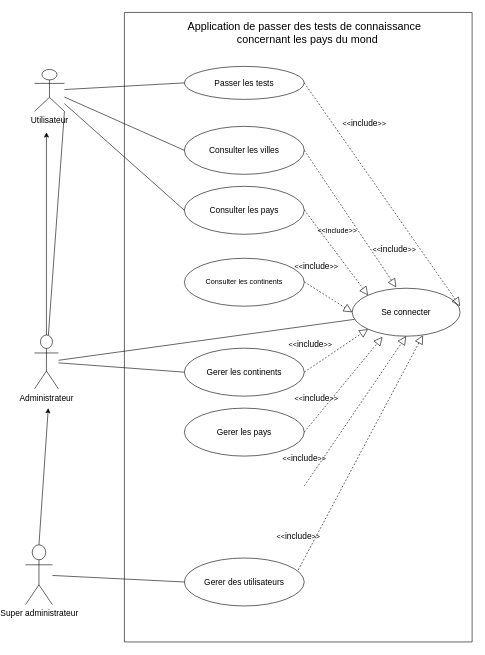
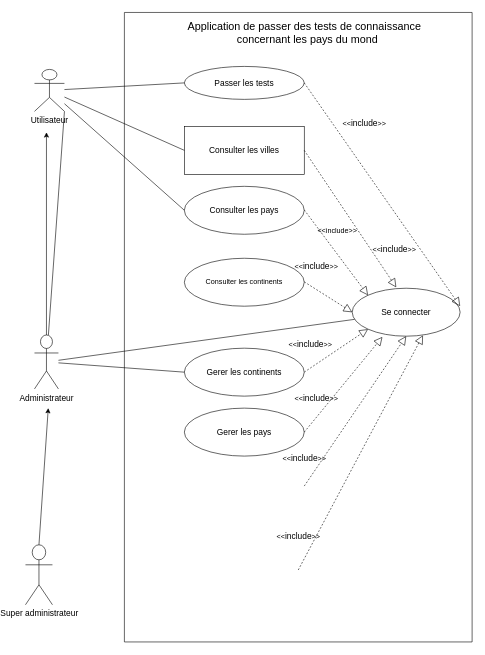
- <mxCell id="5" value="&lt;font style=&quot;font-size: 14px;&quot;&gt;Consulter les villes&lt;/font&gt;" style="ellipse;whiteSpace=wrap;html=1;" vertex="1" parent="2"><mxGeometry x="100" y="190" width="200" height="80" as="geometry" /></mxCell>
+ <mxCell id="5" value="&lt;font style=&quot;font-size: 14px;&quot;&gt;Consulter les villes&lt;/font&gt;" style="whiteSpace=wrap;html=1;rounded=0;" vertex="1" parent="2"><mxGeometry x="100" y="190" width="200" height="80" as="geometry" /></mxCell>
- <mxCell id="33" value="" style="endArrow=none;html=1;rounded=0;entryX=0;entryY=0.5;entryDx=0;entryDy=0;" edge="1" parent="1" source="32" target="10"><mxGeometry width="50" height="50" relative="1" as="geometry"><mxPoint x="345" y="880" as="sourcePoint" /><mxPoint x="395" y="830" as="targetPoint" /></mxGeometry></mxCell>
- <mxCell id="10" value="&lt;font style=&quot;font-size: 14px;&quot;&gt;Gerer des utilisateurs&lt;/font&gt;" style="ellipse;whiteSpace=wrap;html=1;" vertex="1" parent="2"><mxGeometry x="100" y="910" width="200" height="80" as="geometry" /></mxCell>
